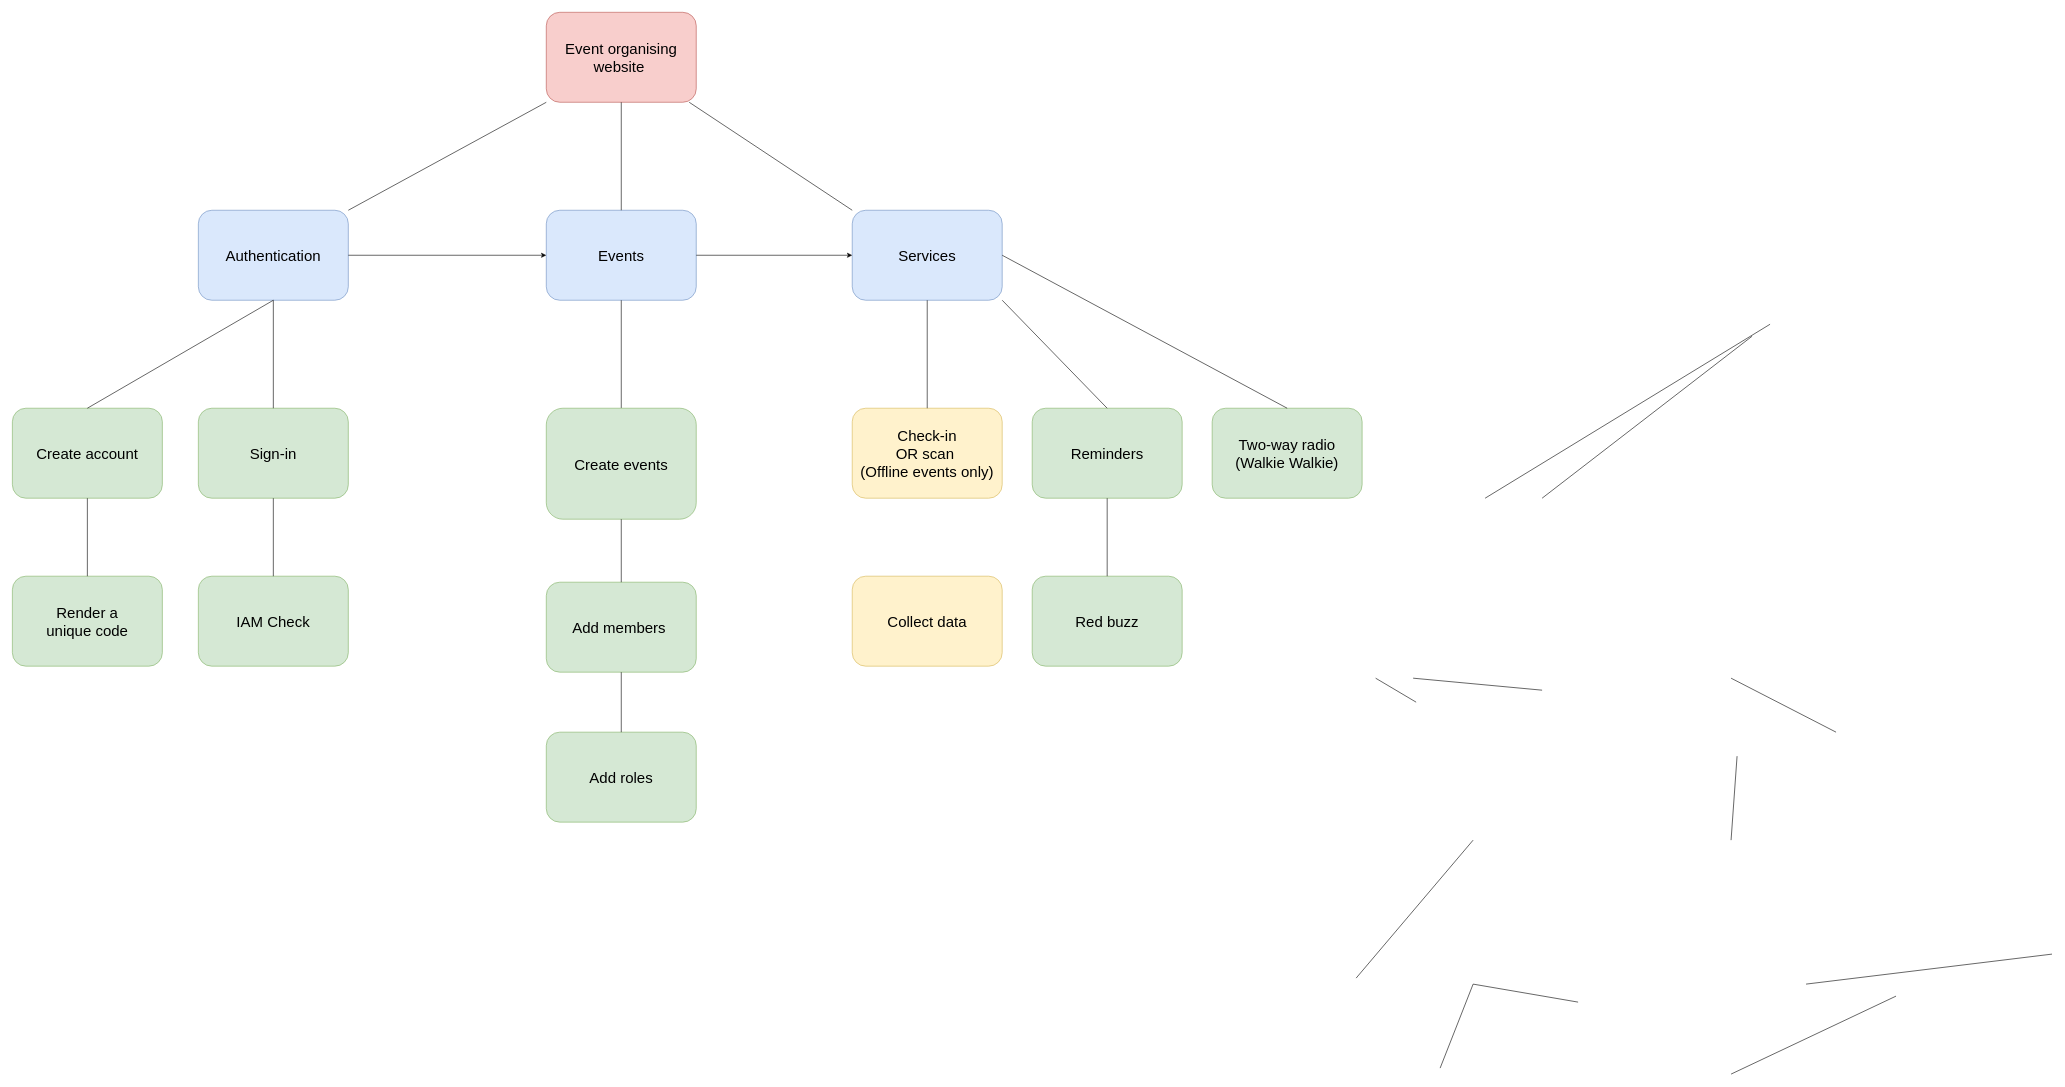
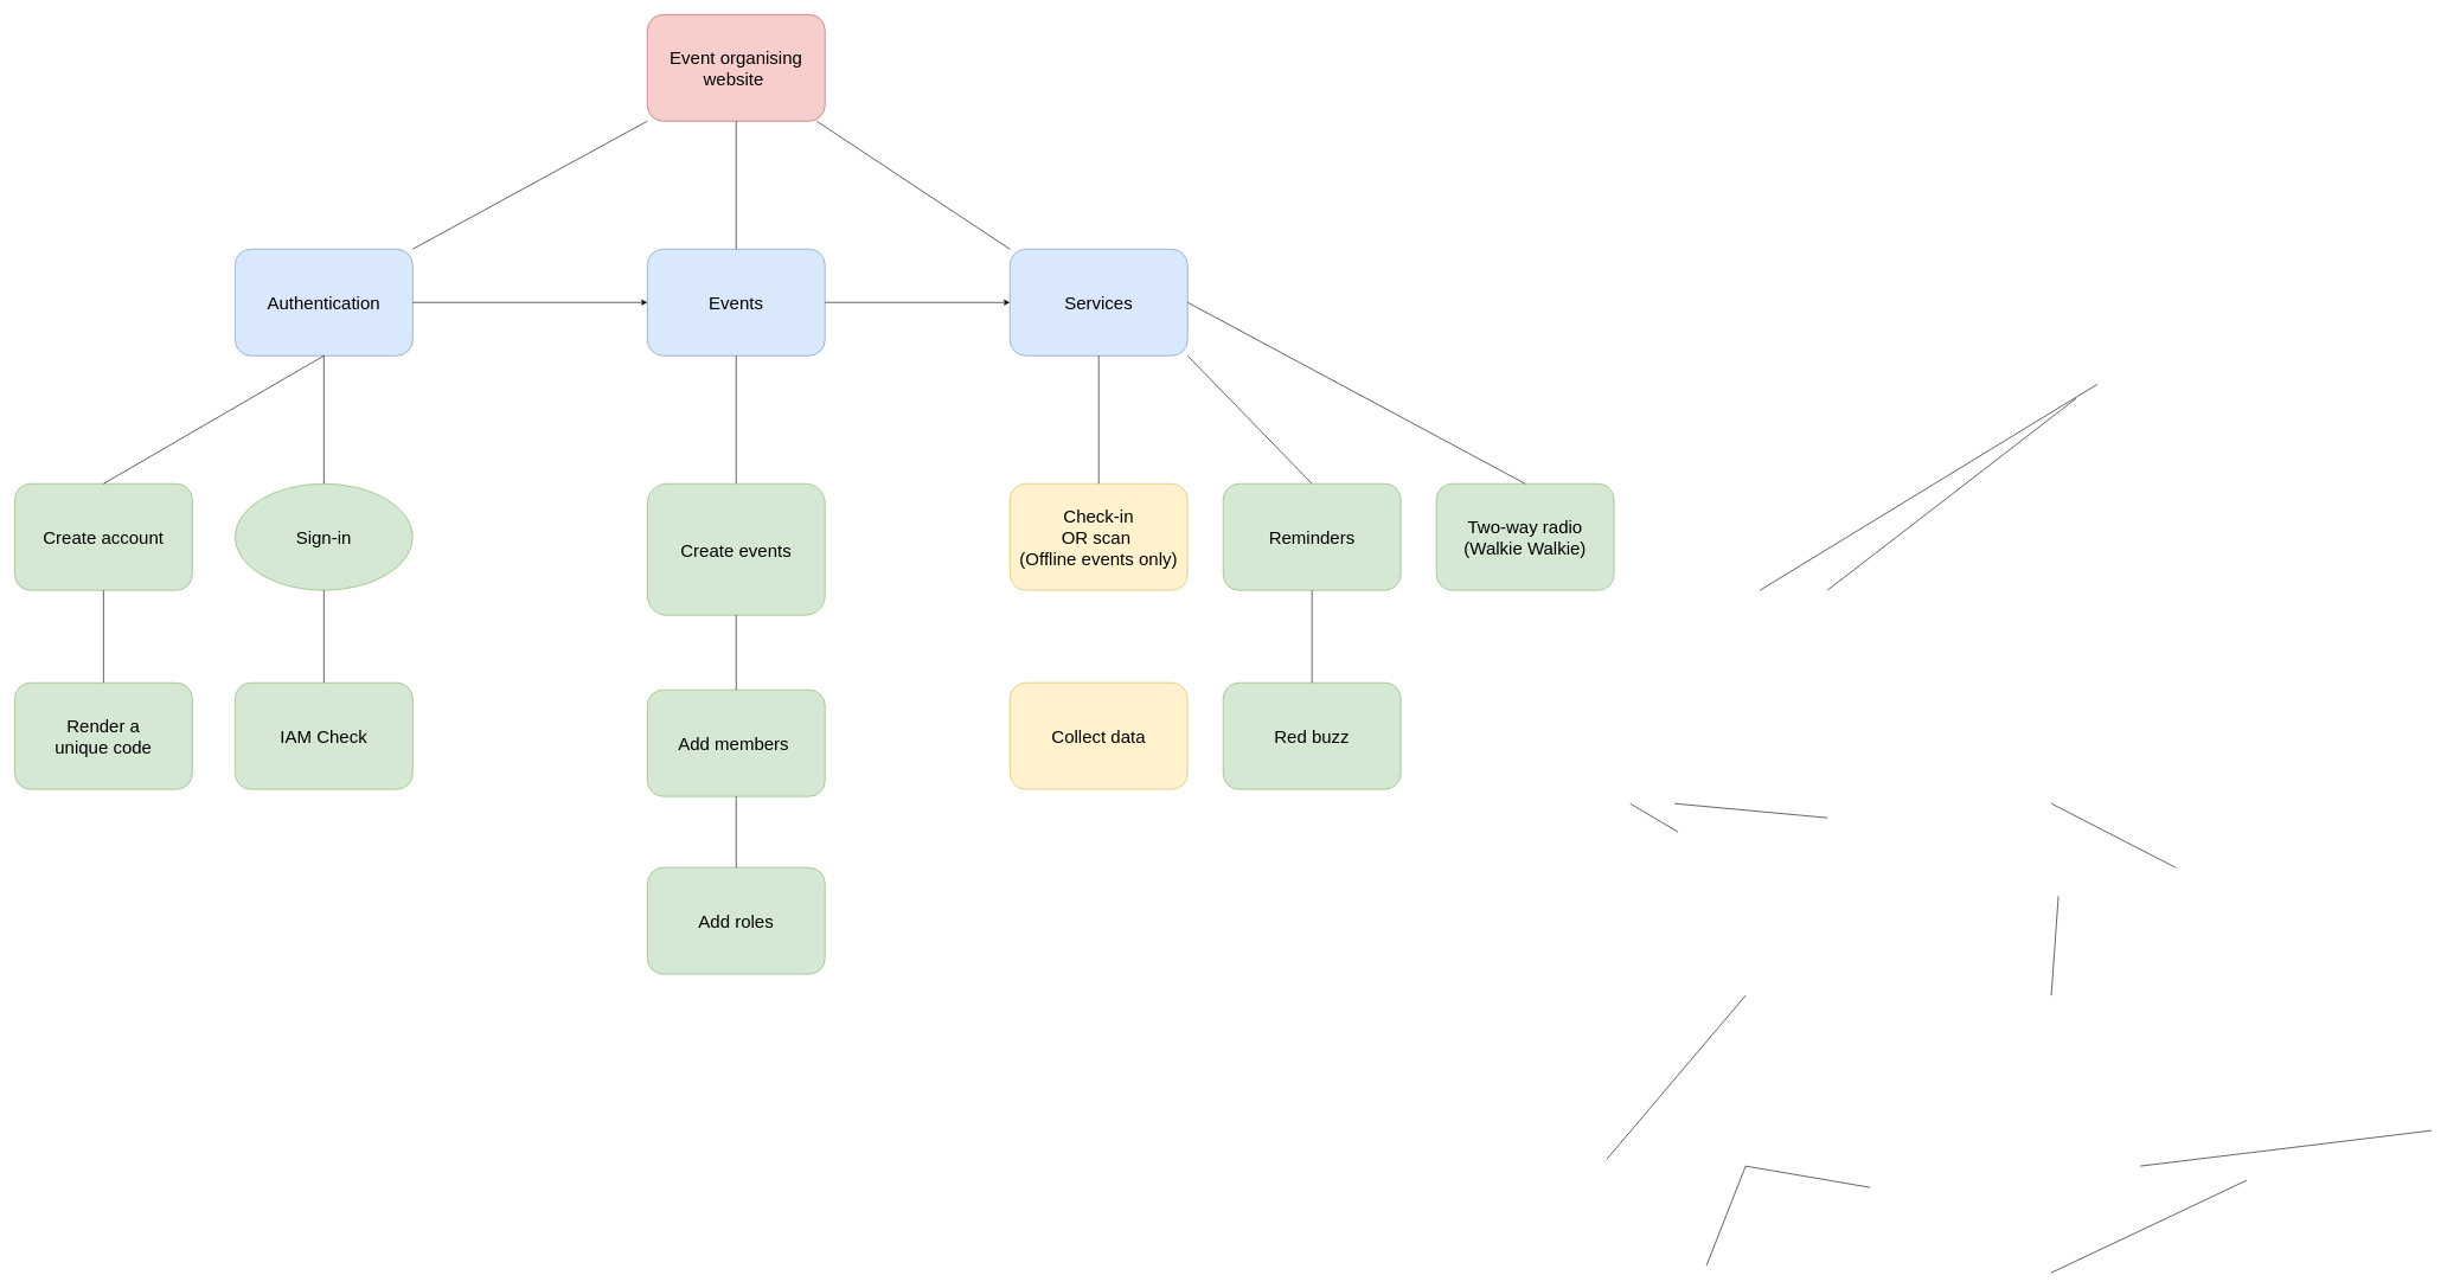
- <mxCell id="5" value="&lt;span style=&quot;font-size: 25px;&quot;&gt;Sign-in&lt;/span&gt;" style="rounded=1;whiteSpace=wrap;html=1;fillColor=#d5e8d4;strokeColor=#82b366;" parent="1" vertex="1"><mxGeometry x="330" y="680" width="250" height="150" as="geometry" /></mxCell>
+ <mxCell id="5" value="&lt;span style=&quot;font-size: 25px;&quot;&gt;Sign-in&lt;/span&gt;" style="ellipse;whiteSpace=wrap;html=1;fillColor=#d5e8d4;strokeColor=#82b366;" parent="1" vertex="1"><mxGeometry x="330" y="680" width="250" height="150" as="geometry" /></mxCell>
